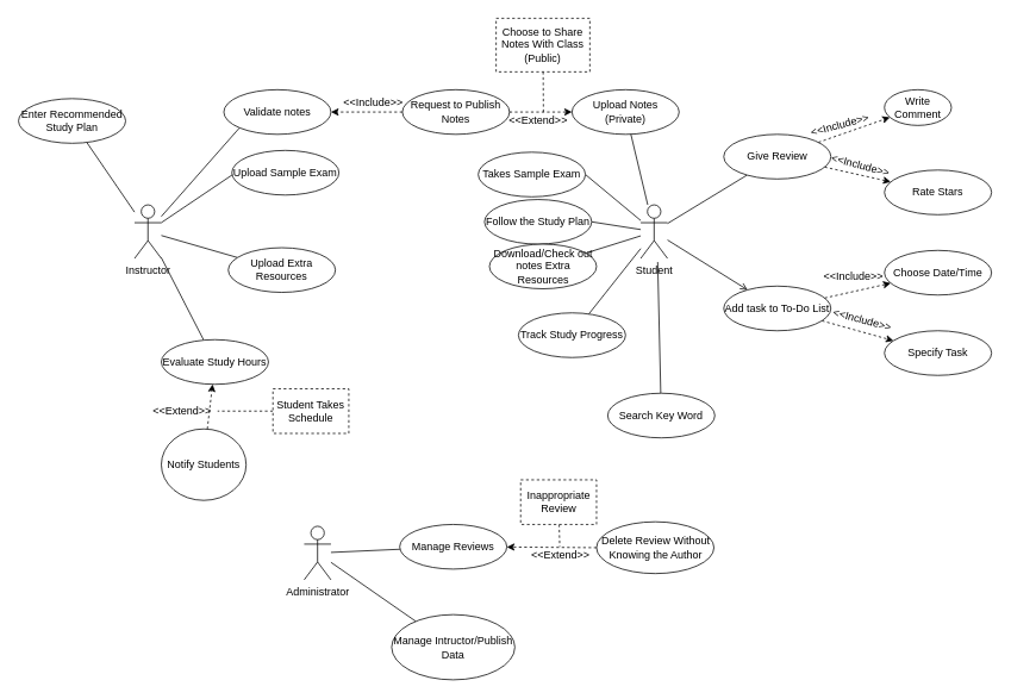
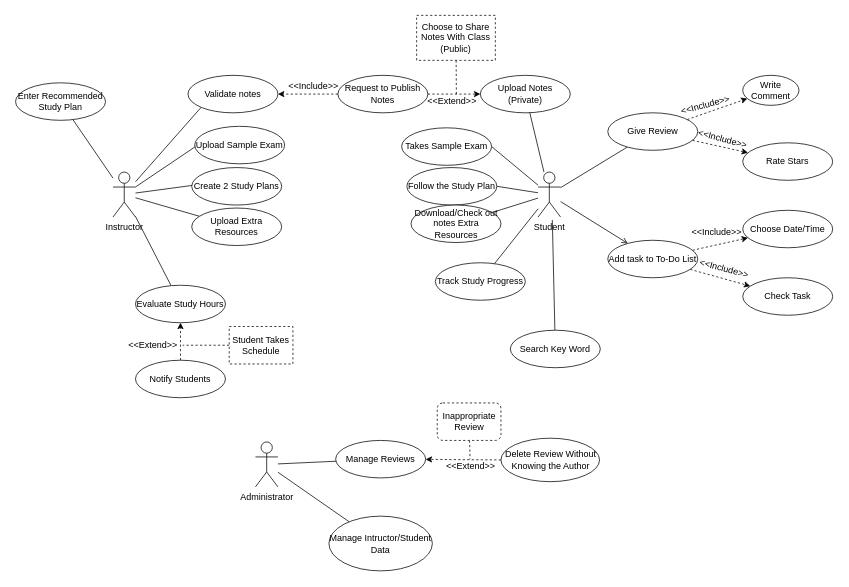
+ <mxCell id="48" value="Create 2 Study Plans" style="ellipse;whiteSpace=wrap;html=1;" parent="1" vertex="1"><mxGeometry x="255" y="223" width="120" height="50" as="geometry" /></mxCell>
+ <mxCell id="47" style="edgeStyle=none;rounded=0;orthogonalLoop=1;jettySize=auto;html=1;entryX=0.058;entryY=0.46;entryDx=0;entryDy=0;entryPerimeter=0;endArrow=none;endFill=0;" parent="1" source="6" target="48" edge="1"><mxGeometry relative="1" as="geometry"><mxPoint x="180" y="306.712" as="sourcePoint" /></mxGeometry></mxCell>
- <mxCell id="30" value="Specify Task" style="ellipse;whiteSpace=wrap;html=1;" parent="1" vertex="1"><mxGeometry x="990" y="370" width="120" height="50" as="geometry" /></mxCell>
+ <mxCell id="30" value="Check Task" style="ellipse;whiteSpace=wrap;html=1;" parent="1" vertex="1"><mxGeometry x="990" y="370" width="120" height="50" as="geometry" /></mxCell>
- <mxCell id="15" value="Notify Students" style="ellipse;whiteSpace=wrap;html=1;" parent="1" vertex="1"><mxGeometry x="180" y="480" width="95" height="80" as="geometry" /></mxCell>
+ <mxCell id="15" value="Notify Students" style="ellipse;whiteSpace=wrap;html=1;" parent="1" vertex="1"><mxGeometry x="180" y="480" width="120" height="50" as="geometry" /></mxCell>
- <mxCell id="62" value="Inappropriate Review" style="rounded=0;whiteSpace=wrap;html=1;dashed=1;" parent="1" vertex="1"><mxGeometry x="582.5" y="537" width="85" height="50" as="geometry" /></mxCell>
+ <mxCell id="62" value="Inappropriate Review" style="whiteSpace=wrap;html=1;dashed=1;rounded=1;" parent="1" vertex="1"><mxGeometry x="582.5" y="537" width="85" height="50" as="geometry" /></mxCell>
- <mxCell id="60" value="Manage Intructor/Publish Data" style="ellipse;whiteSpace=wrap;html=1;" parent="1" vertex="1"><mxGeometry x="438" y="688" width="138" height="73" as="geometry" /></mxCell>
+ <mxCell id="60" value="Manage Intructor/Student Data" style="ellipse;whiteSpace=wrap;html=1;" parent="1" vertex="1"><mxGeometry x="438" y="688" width="138" height="73" as="geometry" /></mxCell>
